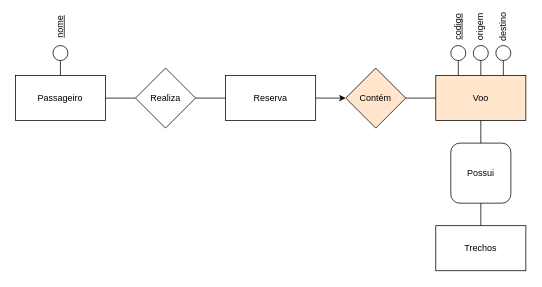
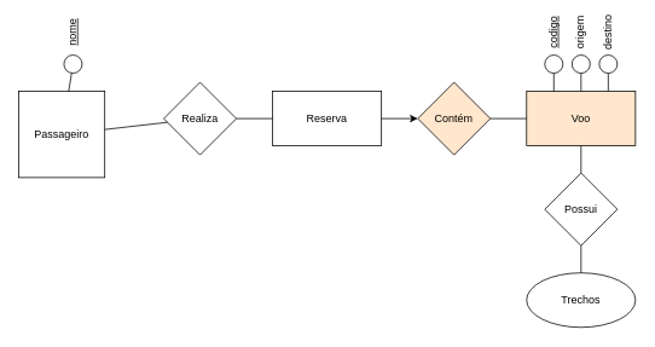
- <mxCell id="2" value="Passageiro" style="rounded=0;whiteSpace=wrap;html=1;" vertex="1" parent="1"><mxGeometry x="20" y="100" width="120" height="60" as="geometry" /></mxCell>
+ <mxCell id="2" value="Passageiro" style="rounded=0;whiteSpace=wrap;html=1;" vertex="1" parent="1"><mxGeometry x="20" y="100" width="95" height="95" as="geometry" /></mxCell>
- <mxCell id="12" value="Possui" style="whiteSpace=wrap;html=1;rounded=1;" vertex="1" parent="1"><mxGeometry x="600" y="190" width="80" height="80" as="geometry" /></mxCell>
+ <mxCell id="12" value="Possui" style="rhombus;whiteSpace=wrap;html=1;" vertex="1" parent="1"><mxGeometry x="600" y="190" width="80" height="80" as="geometry" /></mxCell>
- <mxCell id="13" value="Trechos" style="rounded=0;whiteSpace=wrap;html=1;" vertex="1" parent="1"><mxGeometry x="580" y="300" width="120" height="60" as="geometry" /></mxCell>
+ <mxCell id="13" value="Trechos" style="ellipse;whiteSpace=wrap;html=1;" vertex="1" parent="1"><mxGeometry x="580" y="300" width="120" height="60" as="geometry" /></mxCell>
